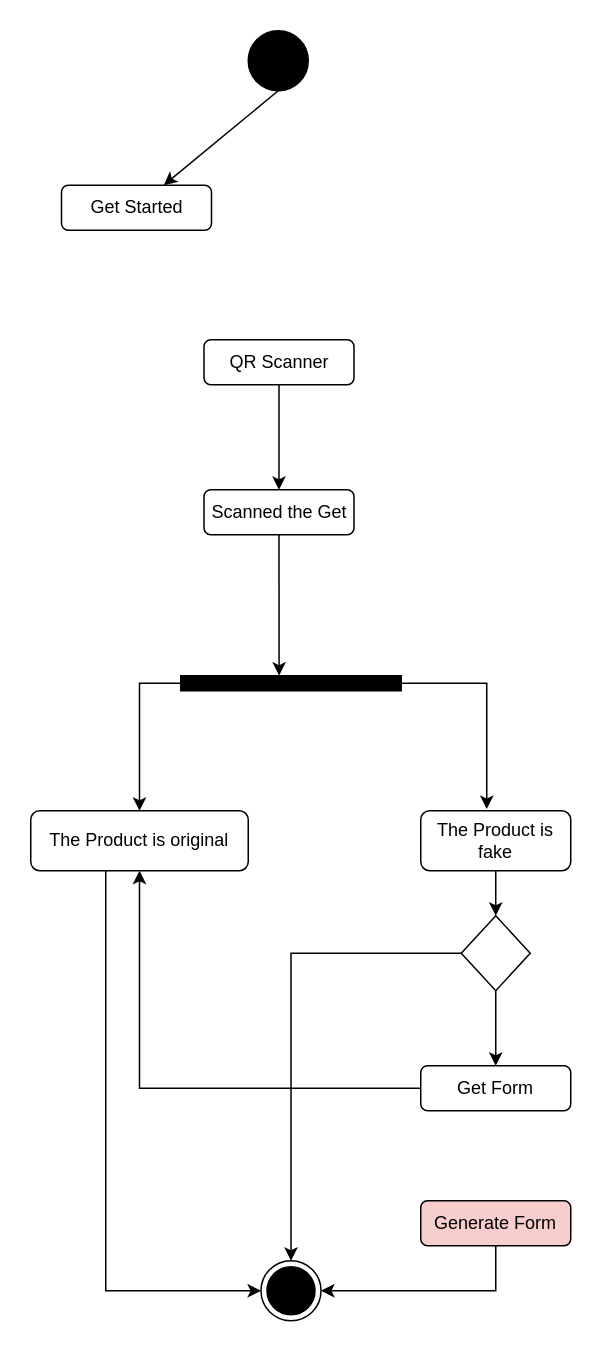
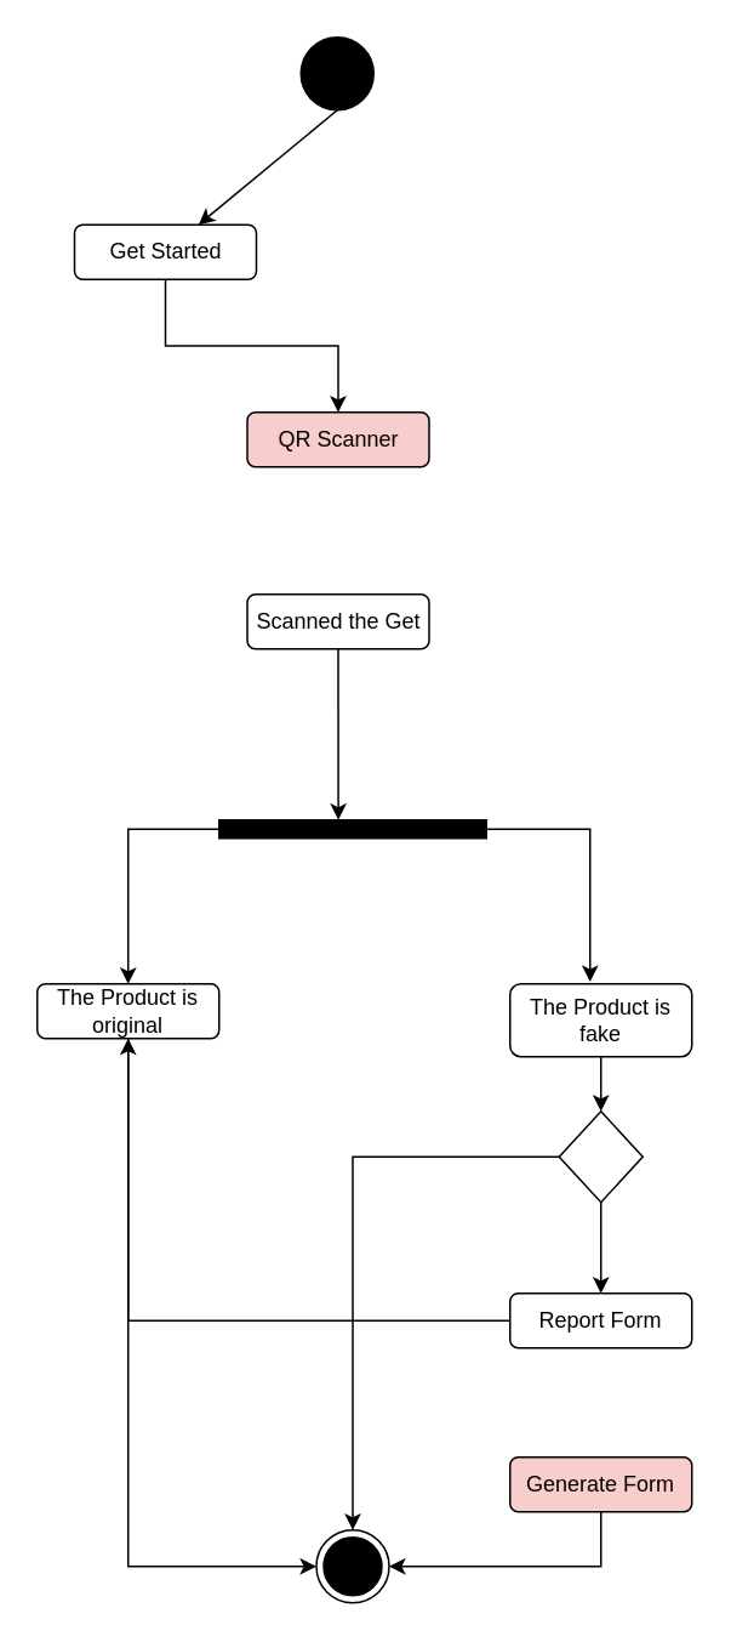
+ <mxCell id="4" style="edgeStyle=orthogonalEdgeStyle;rounded=0;orthogonalLoop=1;jettySize=auto;html=1;entryX=0.5;entryY=0;entryDx=0;entryDy=0;" parent="1" source="5" target="7" edge="1"><mxGeometry relative="1" as="geometry" /></mxCell>
- <mxCell id="7" value="QR Scanner" style="rounded=1;whiteSpace=wrap;html=1;" parent="1" vertex="1"><mxGeometry x="135.5" y="226" width="100" height="30" as="geometry" /></mxCell>
+ <mxCell id="7" value="QR Scanner" style="rounded=1;whiteSpace=wrap;html=1;fillColor=#f8cecc;" parent="1" vertex="1"><mxGeometry x="135.5" y="226" width="100" height="30" as="geometry" /></mxCell>
- <mxCell id="6" style="edgeStyle=orthogonalEdgeStyle;rounded=0;orthogonalLoop=1;jettySize=auto;html=1;entryX=0.5;entryY=0;entryDx=0;entryDy=0;" parent="1" source="7" target="8" edge="1"><mxGeometry relative="1" as="geometry" /></mxCell>
- <mxCell id="13" value="The Product is original" style="rounded=1;whiteSpace=wrap;html=1;" parent="1" vertex="1"><mxGeometry x="20" y="540" width="145" height="40" as="geometry" /></mxCell>
+ <mxCell id="13" value="The Product is original" style="rounded=1;whiteSpace=wrap;html=1;" parent="1" vertex="1"><mxGeometry x="20" y="540" width="100" height="30" as="geometry" /></mxCell>
- <mxCell id="19" value="Get Form" style="rounded=1;whiteSpace=wrap;html=1;" parent="1" vertex="1"><mxGeometry x="280" y="710" width="100" height="30" as="geometry" /></mxCell>
+ <mxCell id="19" value="Report Form" style="rounded=1;whiteSpace=wrap;html=1;" parent="1" vertex="1"><mxGeometry x="280" y="710" width="100" height="30" as="geometry" /></mxCell>
